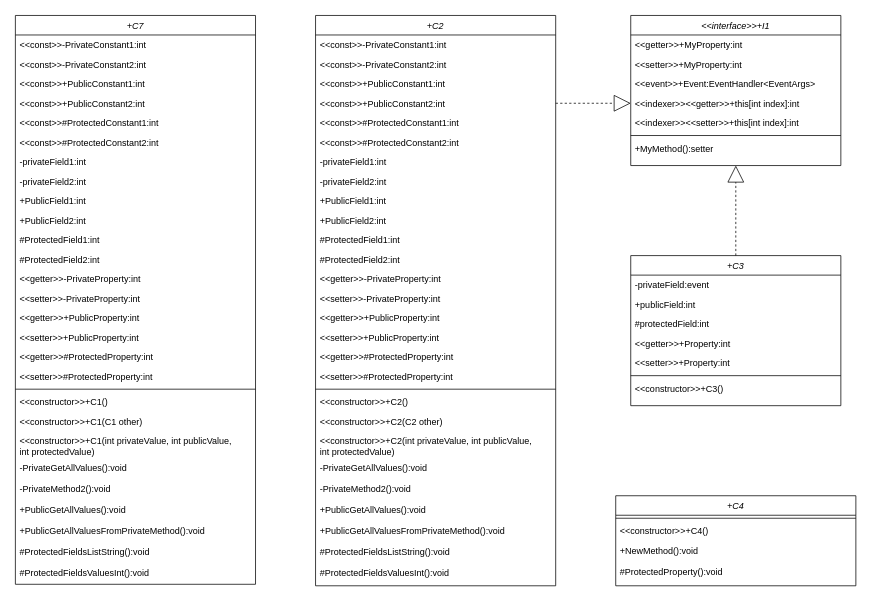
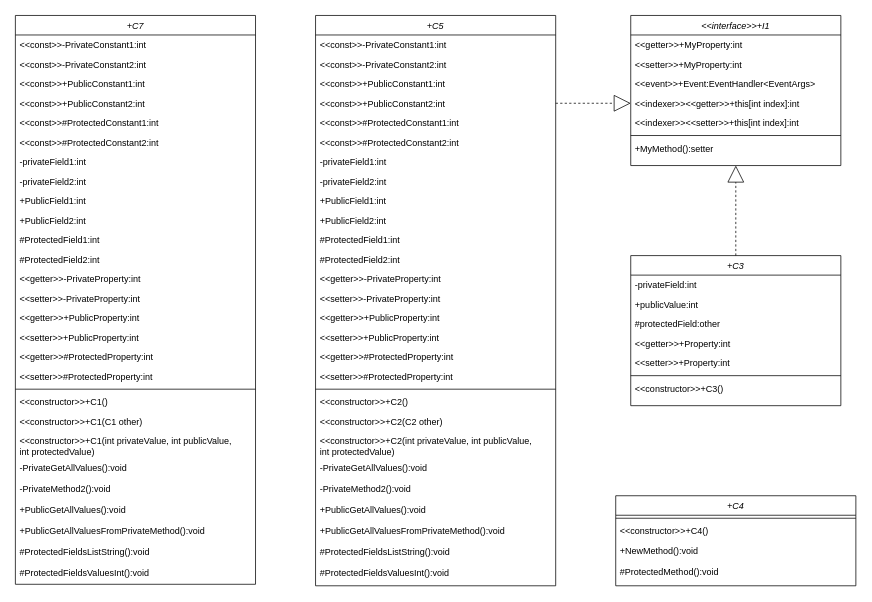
- <mxCell id="53" value="+C2" style="swimlane;fontStyle=2;align=center;verticalAlign=top;childLayout=stackLayout;horizontal=1;startSize=26;horizontalStack=0;resizeParent=1;resizeLast=0;collapsible=1;marginBottom=0;rounded=0;shadow=0;strokeWidth=1;" vertex="1" parent="1"><mxGeometry x="420" y="20" width="320" height="760" as="geometry"><mxRectangle x="220" y="120" width="160" height="26" as="alternateBounds" /></mxGeometry></mxCell>
+ <mxCell id="53" value="+C5" style="swimlane;fontStyle=2;align=center;verticalAlign=top;childLayout=stackLayout;horizontal=1;startSize=26;horizontalStack=0;resizeParent=1;resizeLast=0;collapsible=1;marginBottom=0;rounded=0;shadow=0;strokeWidth=1;" vertex="1" parent="1"><mxGeometry x="420" y="20" width="320" height="760" as="geometry"><mxRectangle x="220" y="120" width="160" height="26" as="alternateBounds" /></mxGeometry></mxCell>
- <mxCell id="40" value="-privateField:event" style="text;align=left;verticalAlign=top;spacingLeft=4;spacingRight=4;overflow=hidden;rotatable=0;points=[[0,0.5],[1,0.5]];portConstraint=eastwest;" parent="39" vertex="1"><mxGeometry y="26" width="280" height="26" as="geometry" /></mxCell>
+ <mxCell id="40" value="-privateField:int" style="text;align=left;verticalAlign=top;spacingLeft=4;spacingRight=4;overflow=hidden;rotatable=0;points=[[0,0.5],[1,0.5]];portConstraint=eastwest;" parent="39" vertex="1"><mxGeometry y="26" width="280" height="26" as="geometry" /></mxCell>
- <mxCell id="41" value="+publicField:int" style="text;align=left;verticalAlign=top;spacingLeft=4;spacingRight=4;overflow=hidden;rotatable=0;points=[[0,0.5],[1,0.5]];portConstraint=eastwest;" parent="39" vertex="1"><mxGeometry y="52" width="280" height="26" as="geometry" /></mxCell>
+ <mxCell id="41" value="+publicValue:int" style="text;align=left;verticalAlign=top;spacingLeft=4;spacingRight=4;overflow=hidden;rotatable=0;points=[[0,0.5],[1,0.5]];portConstraint=eastwest;" parent="39" vertex="1"><mxGeometry y="52" width="280" height="26" as="geometry" /></mxCell>
- <mxCell id="42" value="#protectedField:int" style="text;align=left;verticalAlign=top;spacingLeft=4;spacingRight=4;overflow=hidden;rotatable=0;points=[[0,0.5],[1,0.5]];portConstraint=eastwest;" parent="39" vertex="1"><mxGeometry y="78" width="280" height="26" as="geometry" /></mxCell>
+ <mxCell id="42" value="#protectedField:other" style="text;align=left;verticalAlign=top;spacingLeft=4;spacingRight=4;overflow=hidden;rotatable=0;points=[[0,0.5],[1,0.5]];portConstraint=eastwest;" parent="39" vertex="1"><mxGeometry y="78" width="280" height="26" as="geometry" /></mxCell>
- <mxCell id="51" value="#ProtectedProperty():void" style="text;align=left;verticalAlign=top;spacingLeft=4;spacingRight=4;overflow=hidden;rotatable=0;points=[[0,0.5],[1,0.5]];portConstraint=eastwest;" parent="47" vertex="1"><mxGeometry y="88" width="320" height="28" as="geometry" /></mxCell>
+ <mxCell id="51" value="#ProtectedMethod():void" style="text;align=left;verticalAlign=top;spacingLeft=4;spacingRight=4;overflow=hidden;rotatable=0;points=[[0,0.5],[1,0.5]];portConstraint=eastwest;" parent="47" vertex="1"><mxGeometry y="88" width="320" height="28" as="geometry" /></mxCell>
